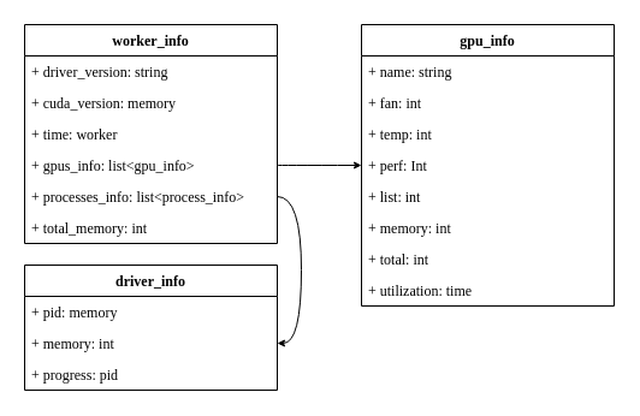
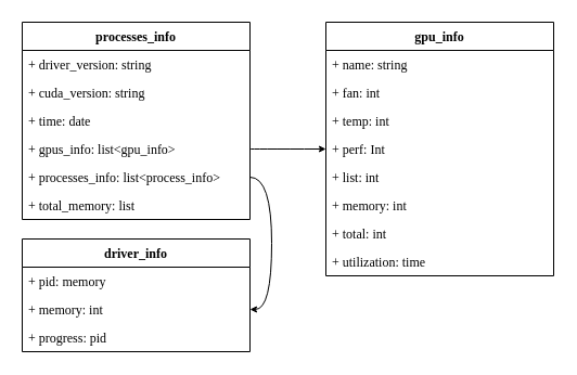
- <mxCell id="2" value="worker_info" style="swimlane;fontStyle=1;childLayout=stackLayout;horizontal=1;startSize=26;fillColor=none;horizontalStack=0;resizeParent=1;resizeParentMax=0;resizeLast=0;collapsible=1;marginBottom=0;swimlaneLine=1;strokeColor=default;direction=east;fontFamily=Times New Roman;" parent="1" vertex="1"><mxGeometry x="20" y="20" width="210" height="182" as="geometry"><mxRectangle x="40" y="40" width="100" height="30" as="alternateBounds" /></mxGeometry></mxCell>
+ <mxCell id="2" value="processes_info" style="swimlane;fontStyle=1;childLayout=stackLayout;horizontal=1;startSize=26;fillColor=none;horizontalStack=0;resizeParent=1;resizeParentMax=0;resizeLast=0;collapsible=1;marginBottom=0;swimlaneLine=1;strokeColor=default;direction=east;fontFamily=Times New Roman;" parent="1" vertex="1"><mxGeometry x="20" y="20" width="210" height="182" as="geometry"><mxRectangle x="40" y="40" width="100" height="30" as="alternateBounds" /></mxGeometry></mxCell>
- <mxCell id="4" value="+ cuda_version: memory" style="text;strokeColor=none;fillColor=none;align=left;verticalAlign=top;spacingLeft=4;spacingRight=4;overflow=hidden;rotatable=0;points=[[0,0.5],[1,0.5]];portConstraint=eastwest;swimlaneLine=1;fontFamily=Times New Roman;" parent="2" vertex="1"><mxGeometry y="52" width="210" height="26" as="geometry" /></mxCell>
+ <mxCell id="4" value="+ cuda_version: string" style="text;strokeColor=none;fillColor=none;align=left;verticalAlign=top;spacingLeft=4;spacingRight=4;overflow=hidden;rotatable=0;points=[[0,0.5],[1,0.5]];portConstraint=eastwest;swimlaneLine=1;fontFamily=Times New Roman;" parent="2" vertex="1"><mxGeometry y="52" width="210" height="26" as="geometry" /></mxCell>
- <mxCell id="5" value="+ time: worker" style="text;strokeColor=none;fillColor=none;align=left;verticalAlign=top;spacingLeft=4;spacingRight=4;overflow=hidden;rotatable=0;points=[[0,0.5],[1,0.5]];portConstraint=eastwest;swimlaneLine=1;fontFamily=Times New Roman;" parent="2" vertex="1"><mxGeometry y="78" width="210" height="26" as="geometry" /></mxCell>
+ <mxCell id="5" value="+ time: date" style="text;strokeColor=none;fillColor=none;align=left;verticalAlign=top;spacingLeft=4;spacingRight=4;overflow=hidden;rotatable=0;points=[[0,0.5],[1,0.5]];portConstraint=eastwest;swimlaneLine=1;fontFamily=Times New Roman;" parent="2" vertex="1"><mxGeometry y="78" width="210" height="26" as="geometry" /></mxCell>
- <mxCell id="8" value="+ total_memory: int" style="text;strokeColor=none;fillColor=none;align=left;verticalAlign=top;spacingLeft=4;spacingRight=4;overflow=hidden;rotatable=0;points=[[0,0.5],[1,0.5]];portConstraint=eastwest;swimlaneLine=1;fontFamily=Times New Roman;" parent="2" vertex="1"><mxGeometry y="156" width="210" height="26" as="geometry" /></mxCell>
+ <mxCell id="8" value="+ total_memory: list" style="text;strokeColor=none;fillColor=none;align=left;verticalAlign=top;spacingLeft=4;spacingRight=4;overflow=hidden;rotatable=0;points=[[0,0.5],[1,0.5]];portConstraint=eastwest;swimlaneLine=1;fontFamily=Times New Roman;" parent="2" vertex="1"><mxGeometry y="156" width="210" height="26" as="geometry" /></mxCell>
